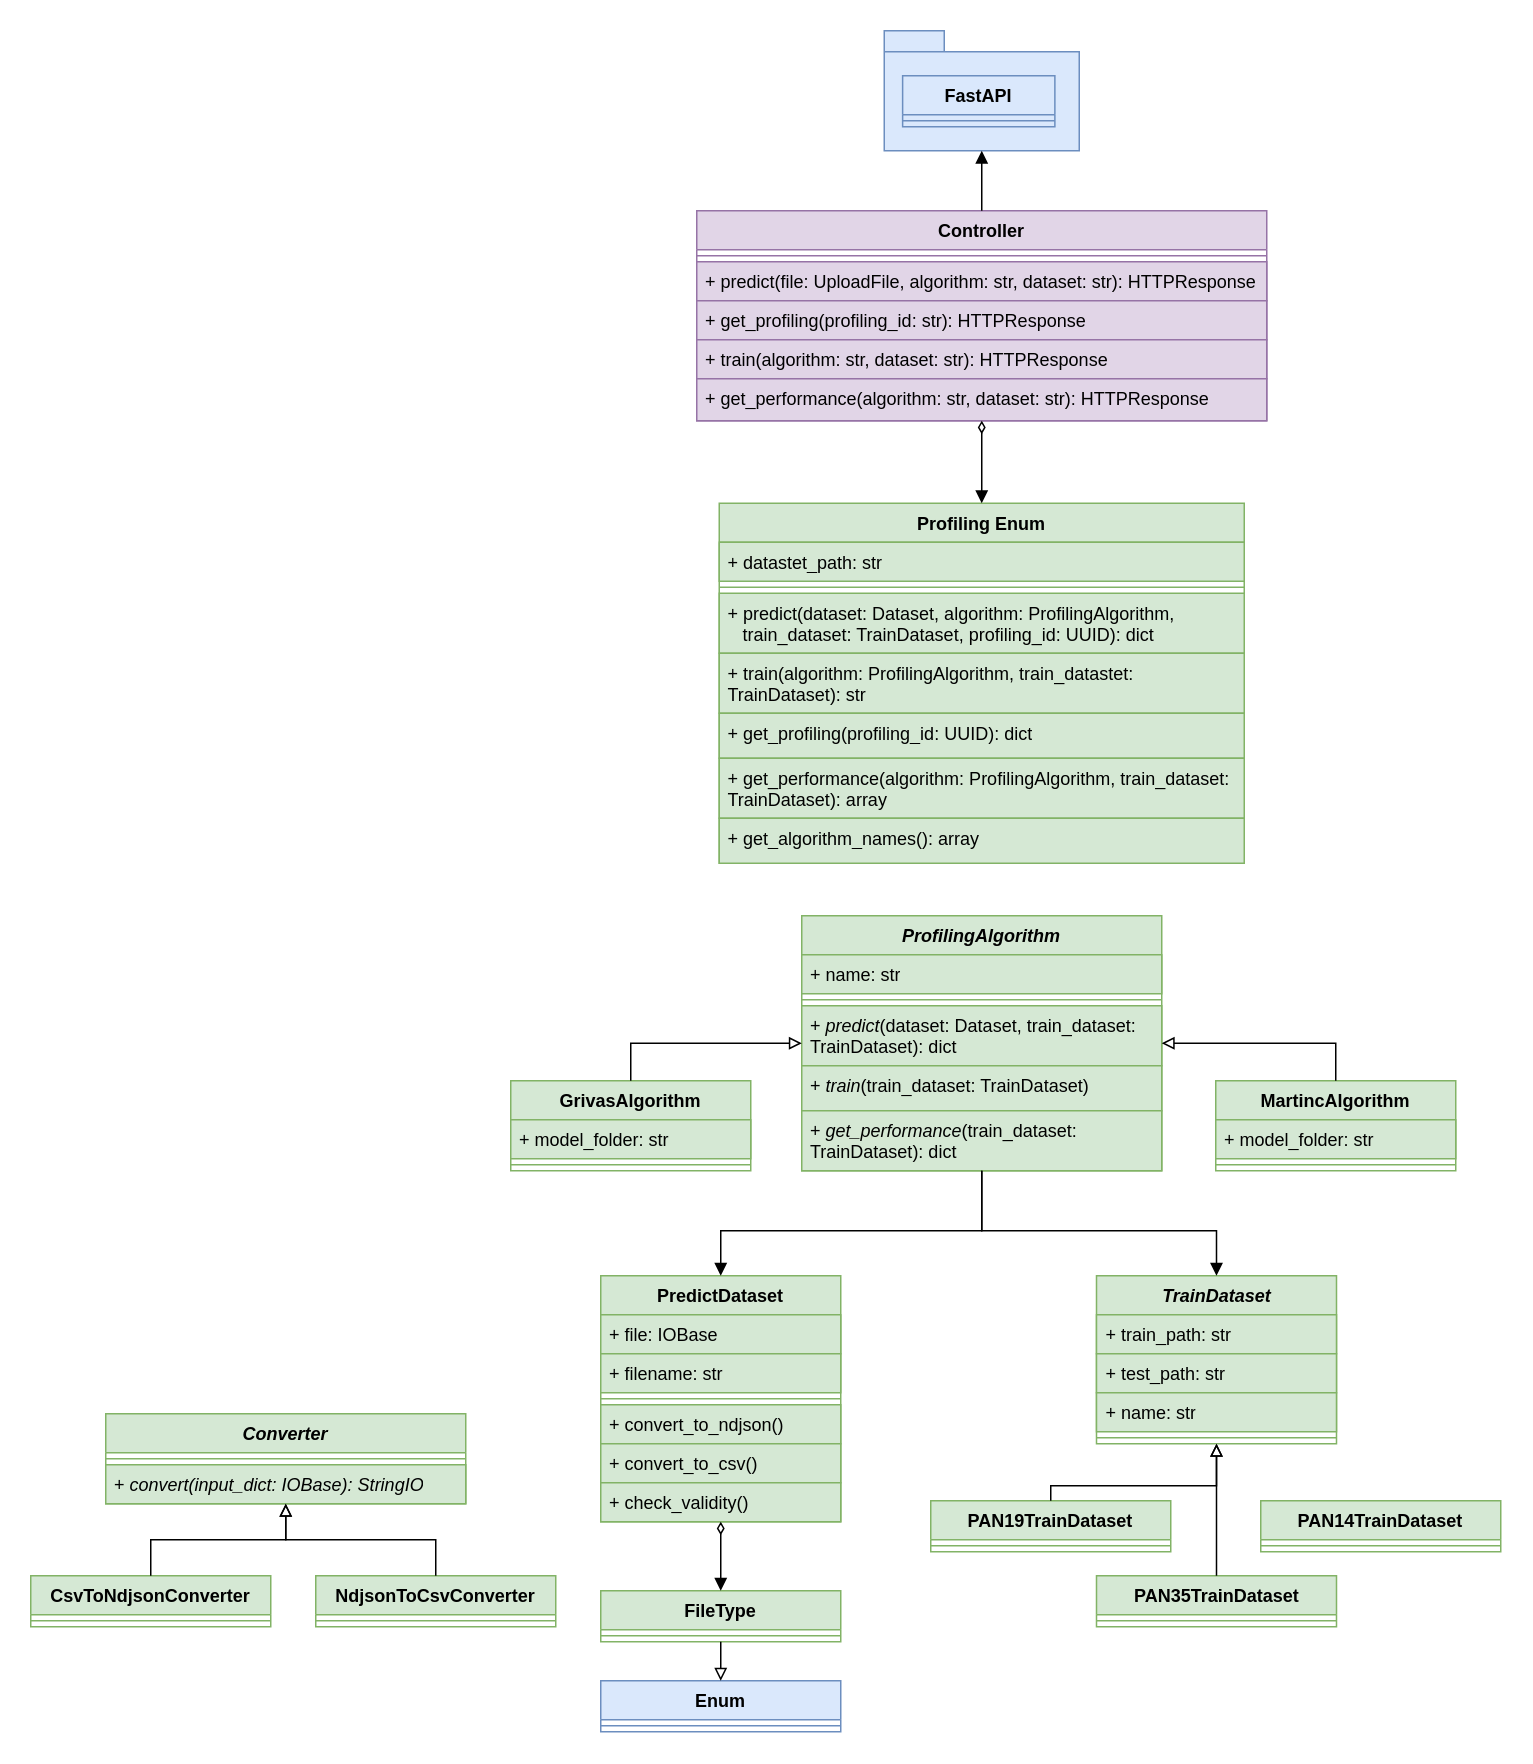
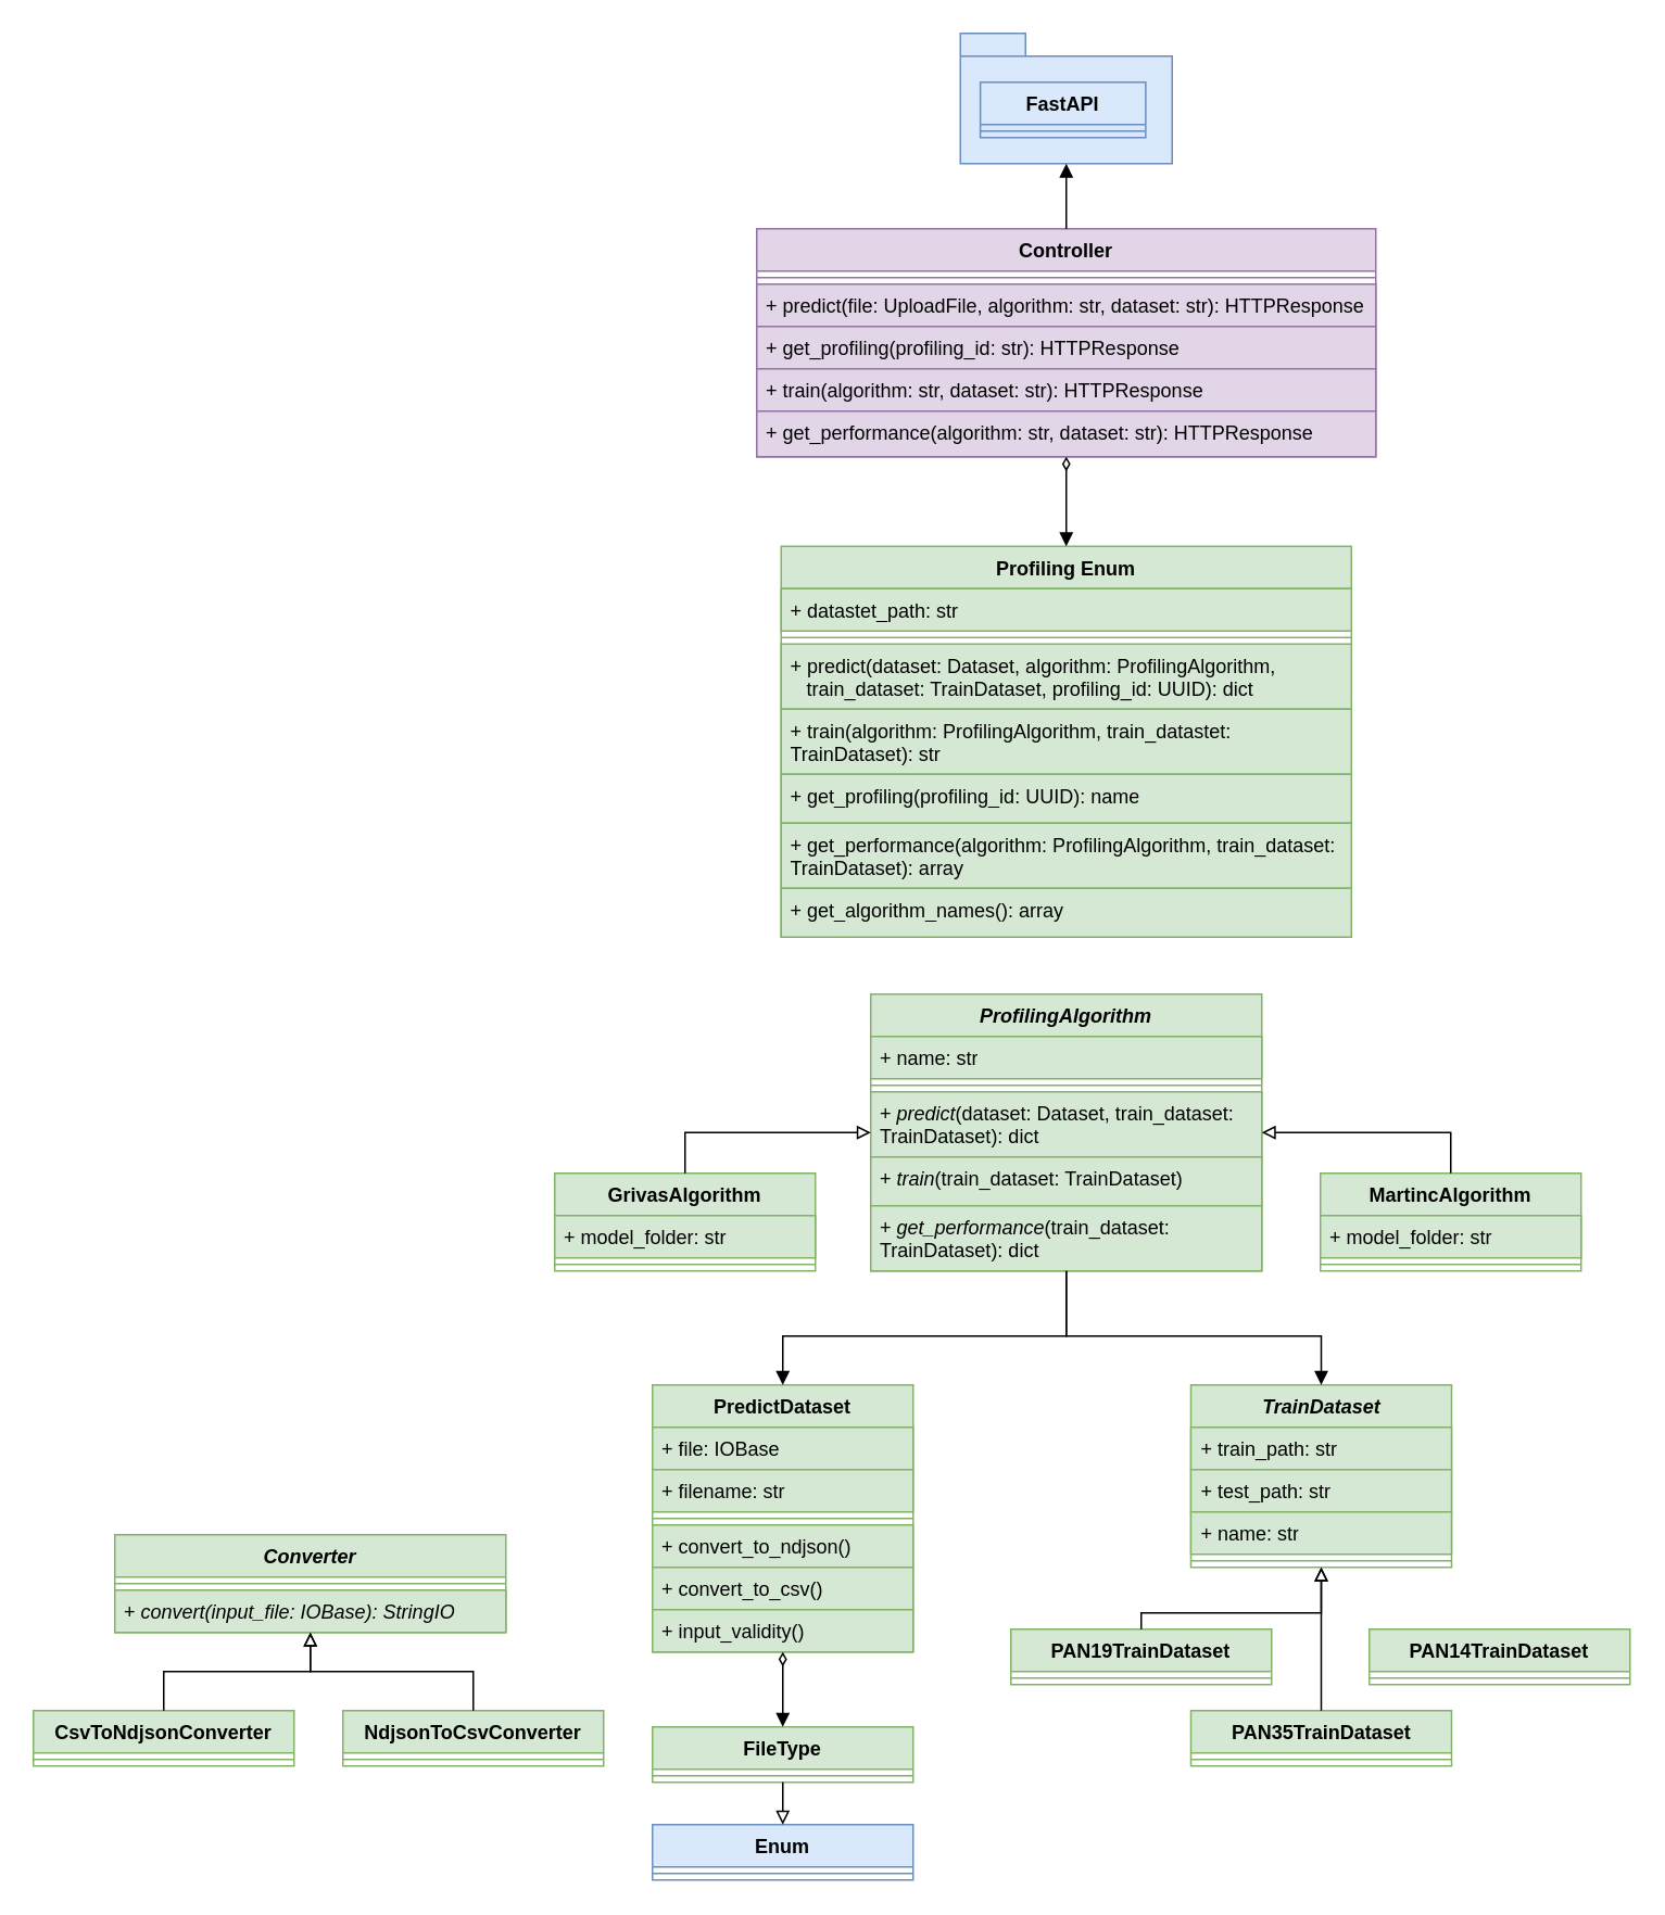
- <mxCell id="13" value="+ get_profiling(profiling_id: UUID): dict" style="text;strokeColor=#82b366;fillColor=#d5e8d4;align=left;verticalAlign=top;spacingLeft=4;spacingRight=4;overflow=hidden;rotatable=0;points=[[0,0.5],[1,0.5]];portConstraint=eastwest;whiteSpace=wrap;html=1;" vertex="1" parent="8"><mxGeometry y="140" width="350" height="30" as="geometry" /></mxCell>
+ <mxCell id="13" value="+ get_profiling(profiling_id: UUID): name" style="text;strokeColor=#82b366;fillColor=#d5e8d4;align=left;verticalAlign=top;spacingLeft=4;spacingRight=4;overflow=hidden;rotatable=0;points=[[0,0.5],[1,0.5]];portConstraint=eastwest;whiteSpace=wrap;html=1;" vertex="1" parent="8"><mxGeometry y="140" width="350" height="30" as="geometry" /></mxCell>
- <mxCell id="65" value="&lt;div&gt;+ &lt;i&gt;convert(input_dict: IOBase): StringIO&lt;/i&gt;&lt;/div&gt;" style="text;strokeColor=#82b366;fillColor=#d5e8d4;align=left;verticalAlign=top;spacingLeft=4;spacingRight=4;overflow=hidden;rotatable=0;points=[[0,0.5],[1,0.5]];portConstraint=eastwest;whiteSpace=wrap;html=1;" vertex="1" parent="63"><mxGeometry y="34" width="240" height="26" as="geometry" /></mxCell>
+ <mxCell id="65" value="&lt;div&gt;+ &lt;i&gt;convert(input_file: IOBase): StringIO&lt;/i&gt;&lt;/div&gt;" style="text;strokeColor=#82b366;fillColor=#d5e8d4;align=left;verticalAlign=top;spacingLeft=4;spacingRight=4;overflow=hidden;rotatable=0;points=[[0,0.5],[1,0.5]];portConstraint=eastwest;whiteSpace=wrap;html=1;" vertex="1" parent="63"><mxGeometry y="34" width="240" height="26" as="geometry" /></mxCell>
- <mxCell id="47" value="+ check_validity()" style="text;strokeColor=#82b366;fillColor=#d5e8d4;align=left;verticalAlign=top;spacingLeft=4;spacingRight=4;overflow=hidden;rotatable=0;points=[[0,0.5],[1,0.5]];portConstraint=eastwest;whiteSpace=wrap;html=1;" vertex="1" parent="41"><mxGeometry y="138" width="160" height="26" as="geometry" /></mxCell>
+ <mxCell id="47" value="+ input_validity()" style="text;strokeColor=#82b366;fillColor=#d5e8d4;align=left;verticalAlign=top;spacingLeft=4;spacingRight=4;overflow=hidden;rotatable=0;points=[[0,0.5],[1,0.5]];portConstraint=eastwest;whiteSpace=wrap;html=1;" vertex="1" parent="41"><mxGeometry y="138" width="160" height="26" as="geometry" /></mxCell>
